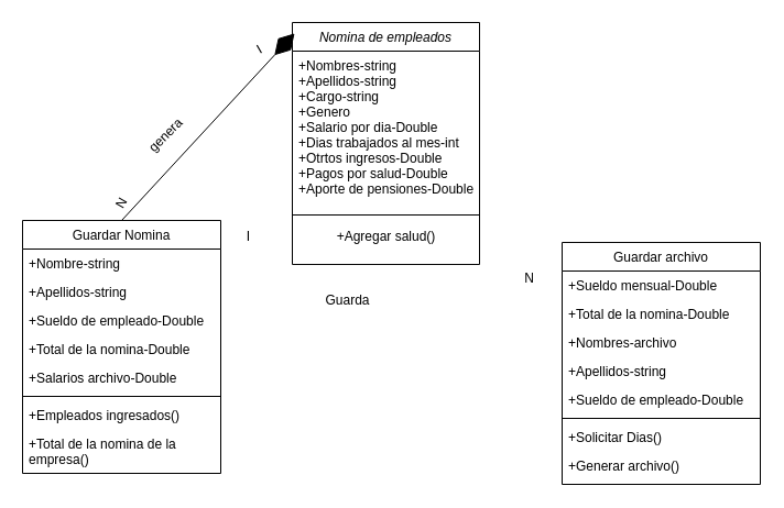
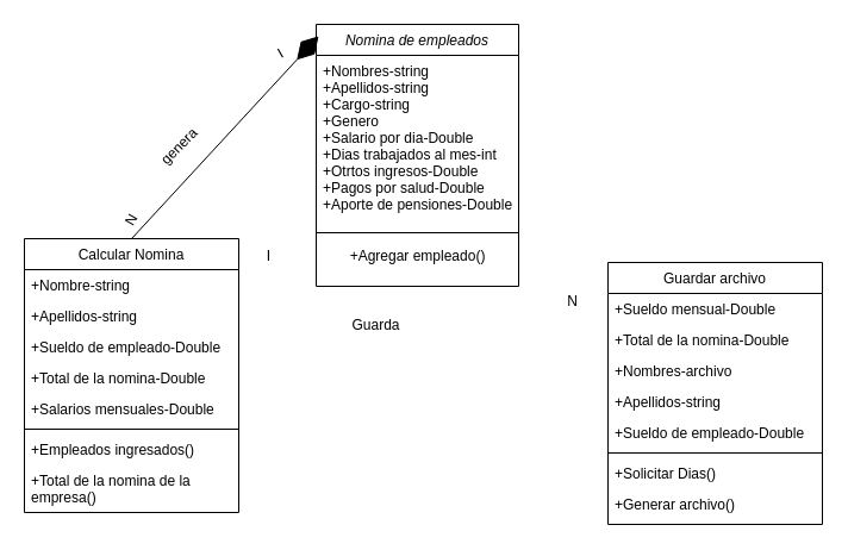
- <mxCell id="15" value="Guardar Nomina" style="swimlane;fontStyle=0;align=center;verticalAlign=top;childLayout=stackLayout;horizontal=1;startSize=26;horizontalStack=0;resizeParent=1;resizeLast=0;collapsible=1;marginBottom=0;rounded=0;shadow=0;strokeWidth=1;" parent="1" vertex="1"><mxGeometry x="20" y="200" width="180" height="230" as="geometry"><mxRectangle x="550" y="140" width="160" height="26" as="alternateBounds" /></mxGeometry></mxCell>
+ <mxCell id="15" value="Calcular Nomina" style="swimlane;fontStyle=0;align=center;verticalAlign=top;childLayout=stackLayout;horizontal=1;startSize=26;horizontalStack=0;resizeParent=1;resizeLast=0;collapsible=1;marginBottom=0;rounded=0;shadow=0;strokeWidth=1;" parent="1" vertex="1"><mxGeometry x="20" y="200" width="180" height="230" as="geometry"><mxRectangle x="550" y="140" width="160" height="26" as="alternateBounds" /></mxGeometry></mxCell>
- <mxCell id="5" value="+Agregar salud()" style="text;html=1;align=center;verticalAlign=middle;resizable=0;points=[];autosize=1;strokeColor=none;fillColor=none;" vertex="1" parent="2"><mxGeometry y="180" width="170" height="30" as="geometry" /></mxCell>
+ <mxCell id="5" value="+Agregar empleado()" style="text;html=1;align=center;verticalAlign=middle;resizable=0;points=[];autosize=1;strokeColor=none;fillColor=none;" vertex="1" parent="2"><mxGeometry y="180" width="170" height="30" as="geometry" /></mxCell>
- <mxCell id="20" value="+Salarios archivo-Double" style="text;align=left;verticalAlign=top;spacingLeft=4;spacingRight=4;overflow=hidden;rotatable=0;points=[[0,0.5],[1,0.5]];portConstraint=eastwest;rounded=0;shadow=0;html=0;" parent="15" vertex="1"><mxGeometry y="130" width="180" height="26" as="geometry" /></mxCell>
+ <mxCell id="20" value="+Salarios mensuales-Double" style="text;align=left;verticalAlign=top;spacingLeft=4;spacingRight=4;overflow=hidden;rotatable=0;points=[[0,0.5],[1,0.5]];portConstraint=eastwest;rounded=0;shadow=0;html=0;" parent="15" vertex="1"><mxGeometry y="130" width="180" height="26" as="geometry" /></mxCell>
